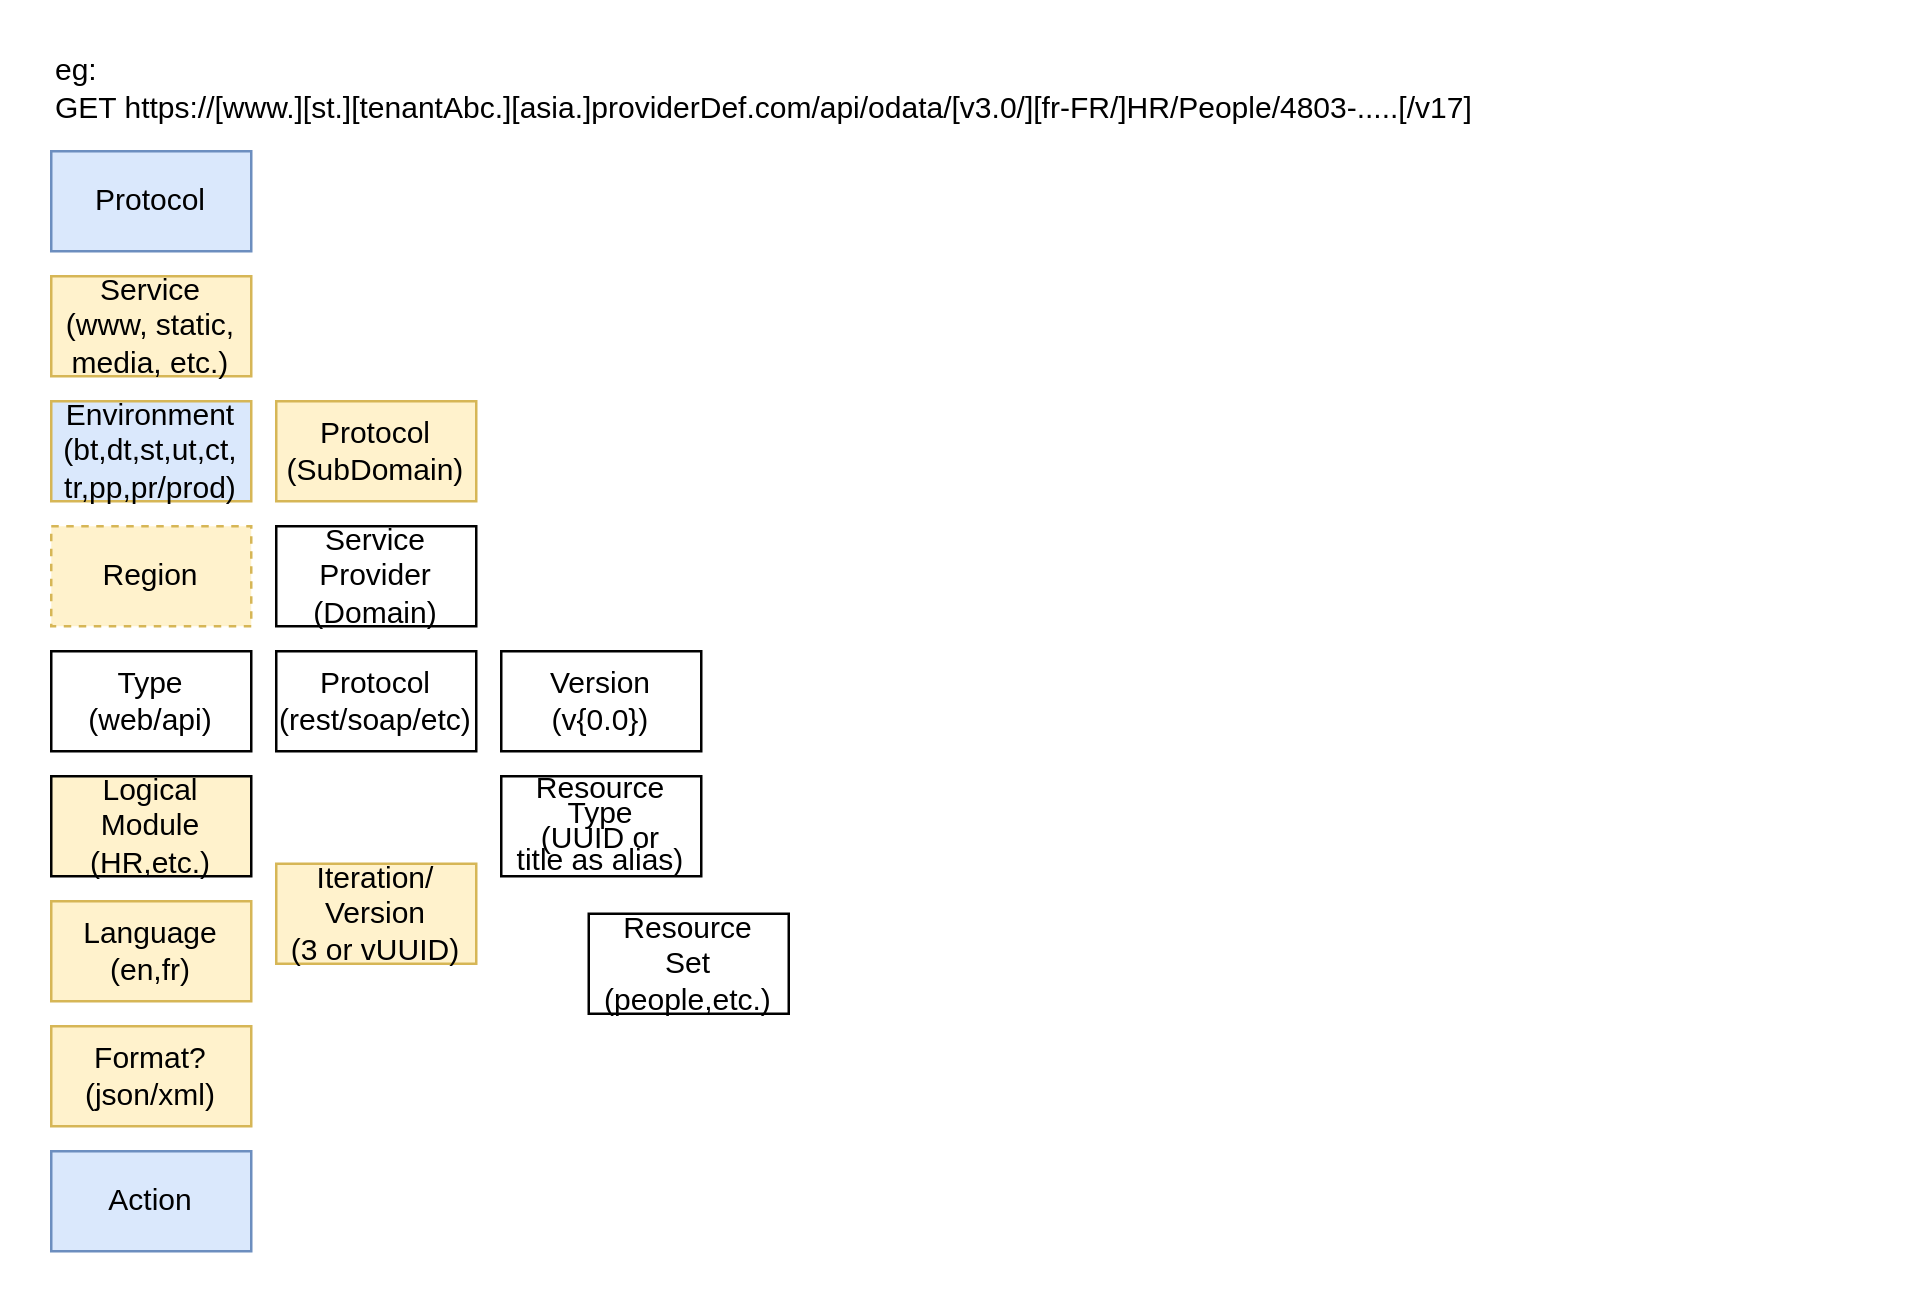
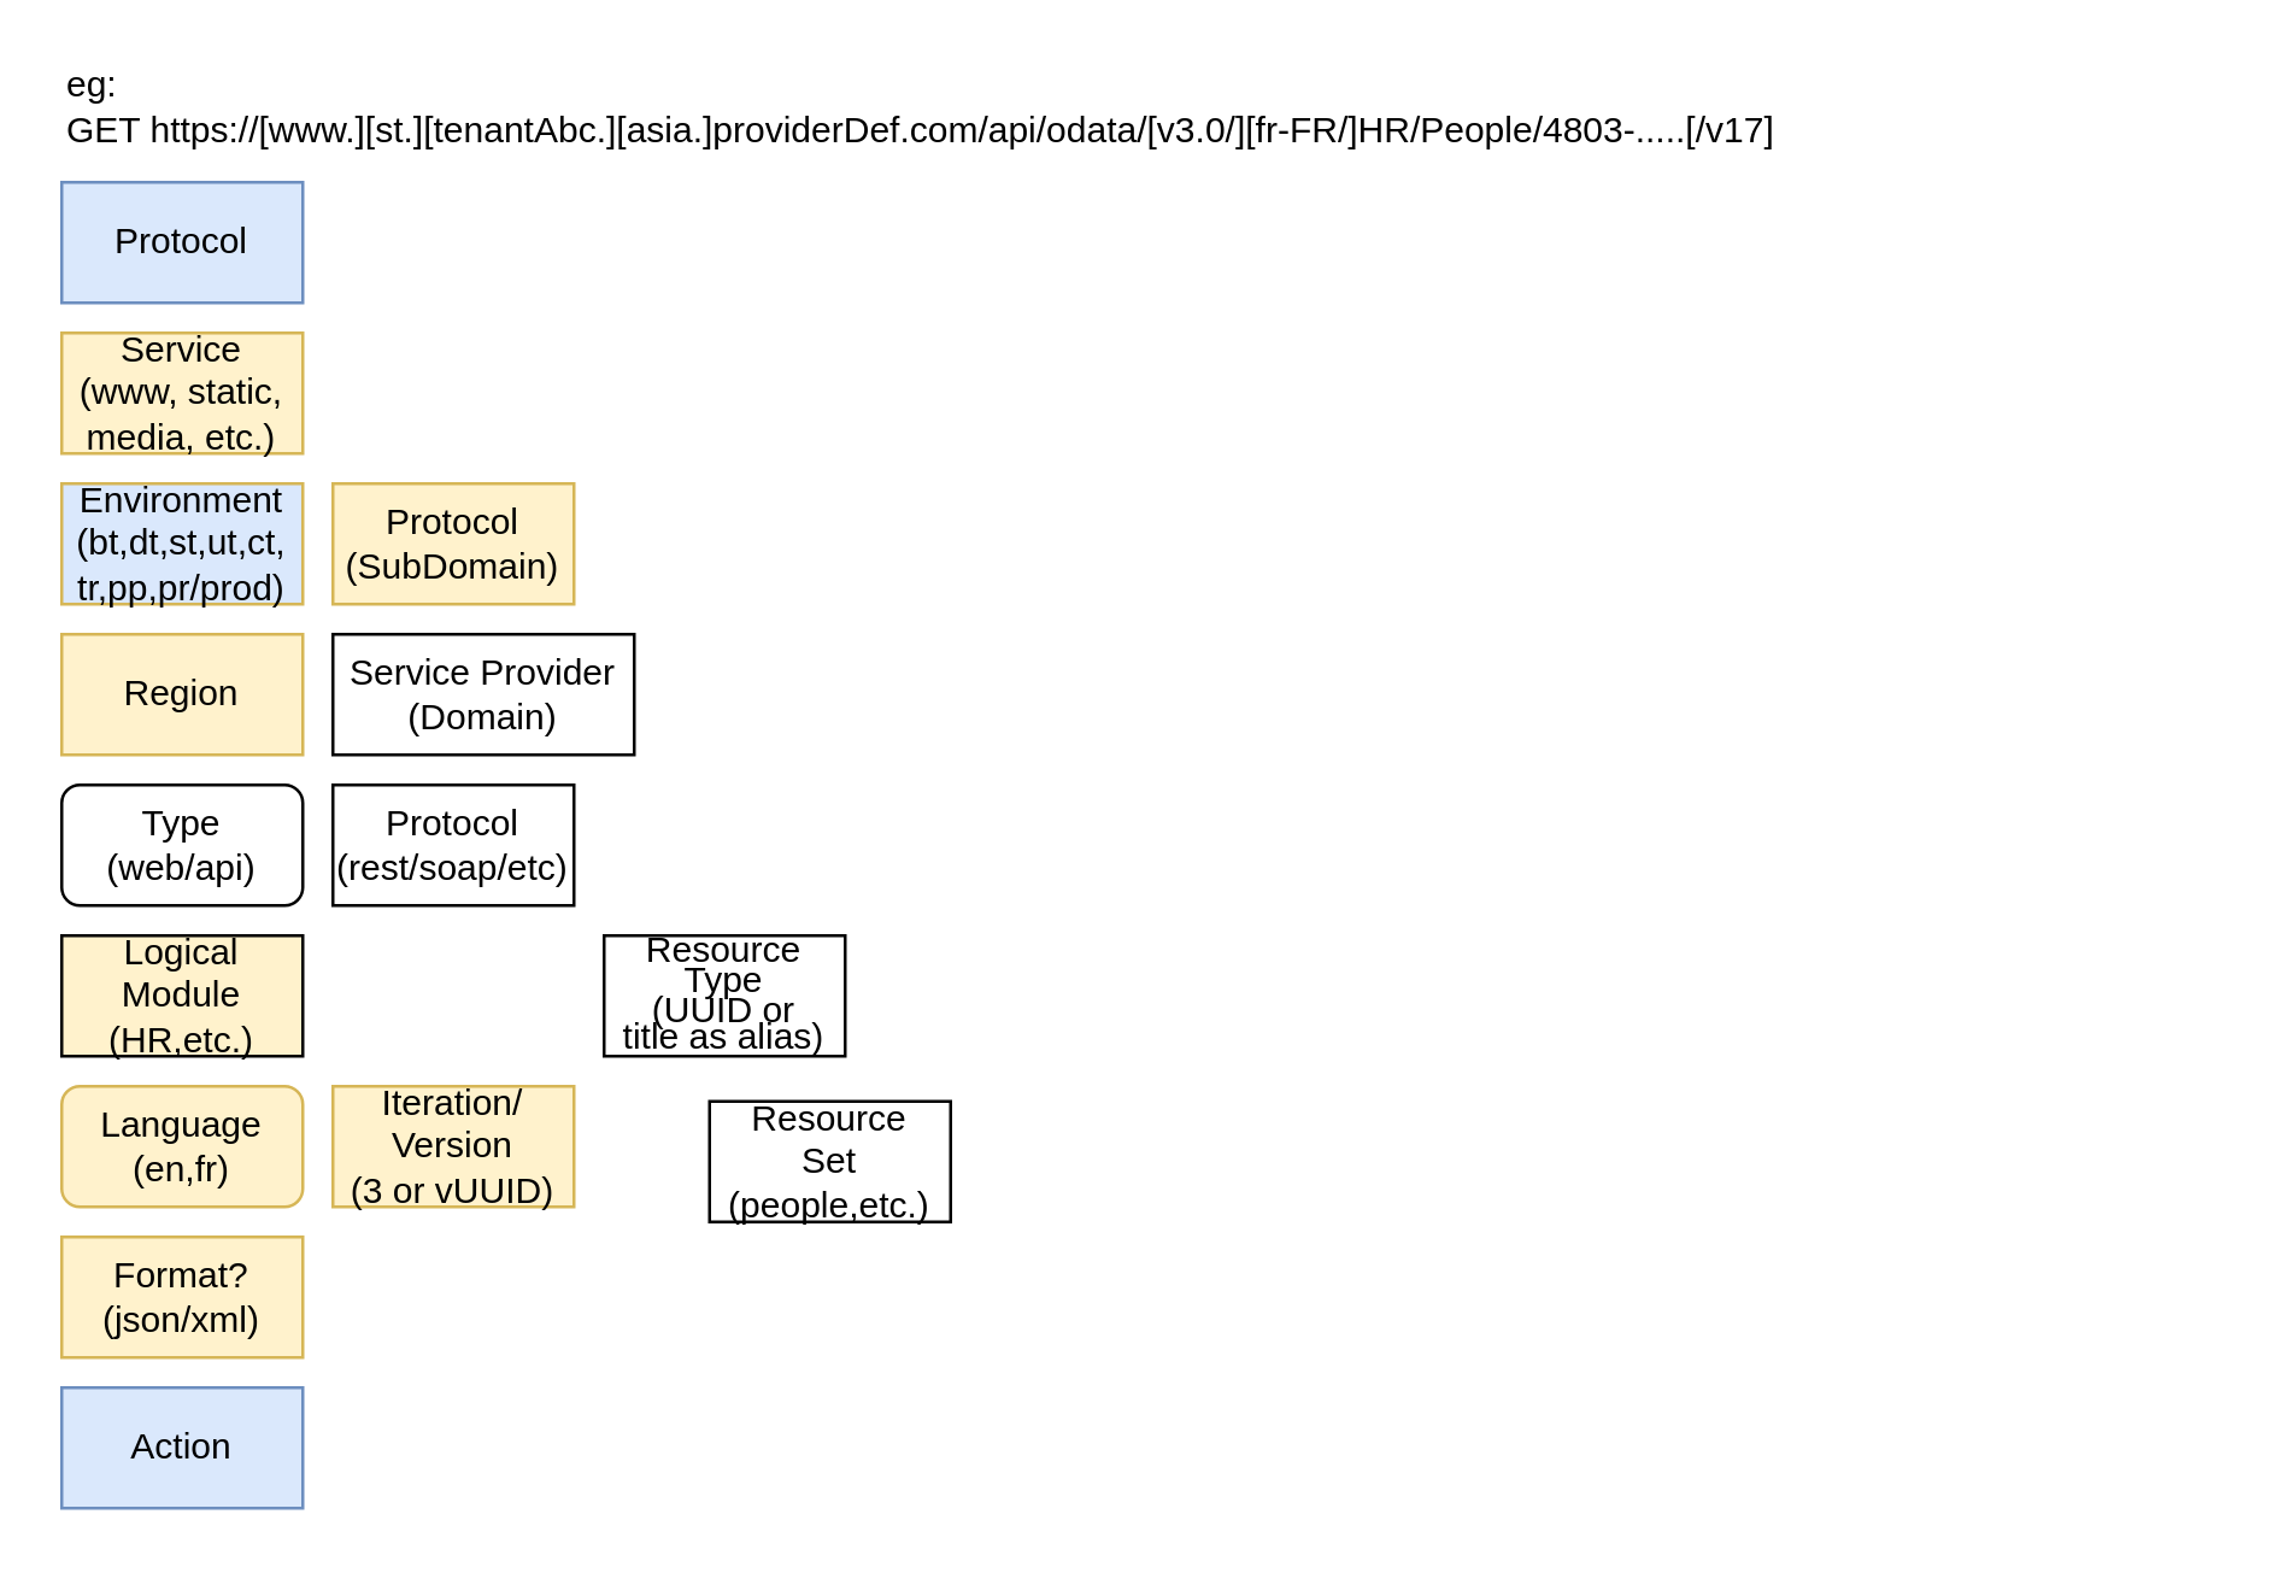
- <mxCell id="16" value="Region" style="rounded=0;whiteSpace=wrap;html=1;fillColor=#fff2cc;strokeColor=#d6b656;dashed=1;" vertex="1" parent="1"><mxGeometry x="20" y="210" width="80" height="40" as="geometry" /></mxCell>
+ <mxCell id="16" value="Region" style="rounded=0;whiteSpace=wrap;html=1;fillColor=#fff2cc;strokeColor=#d6b656;" vertex="1" parent="1"><mxGeometry x="20" y="210" width="80" height="40" as="geometry" /></mxCell>
- <mxCell id="5" value="Service Provider&lt;br&gt;(Domain)" style="rounded=0;whiteSpace=wrap;html=1;" vertex="1" parent="1"><mxGeometry x="110" y="210" width="80" height="40" as="geometry" /></mxCell>
+ <mxCell id="5" value="Service Provider&lt;br&gt;(Domain)" style="rounded=0;whiteSpace=wrap;html=1;" vertex="1" parent="1"><mxGeometry x="110" y="210" width="100" height="40" as="geometry" /></mxCell>
- <mxCell id="6" value="Type&lt;br&gt;(web/api)" style="rounded=0;whiteSpace=wrap;html=1;" vertex="1" parent="1"><mxGeometry x="20" y="260" width="80" height="40" as="geometry" /></mxCell>
+ <mxCell id="6" value="Type&lt;br&gt;(web/api)" style="whiteSpace=wrap;html=1;rounded=1;" vertex="1" parent="1"><mxGeometry x="20" y="260" width="80" height="40" as="geometry" /></mxCell>
- <mxCell id="9" value="Version&lt;br&gt;(v{0.0})" style="rounded=0;whiteSpace=wrap;html=1;" vertex="1" parent="1"><mxGeometry x="200" y="260" width="80" height="40" as="geometry" /></mxCell>
- <mxCell id="13" value="Iteration/&lt;br&gt;Version&lt;br&gt;(3 or vUUID)" style="rounded=0;whiteSpace=wrap;html=1;fillColor=#fff2cc;strokeColor=#d6b656;" vertex="1" parent="1"><mxGeometry x="110" y="345" width="80" height="40" as="geometry" /></mxCell>
+ <mxCell id="13" value="Iteration/&lt;br&gt;Version&lt;br&gt;(3 or vUUID)" style="rounded=0;whiteSpace=wrap;html=1;fillColor=#fff2cc;strokeColor=#d6b656;" vertex="1" parent="1"><mxGeometry x="110" y="360" width="80" height="40" as="geometry" /></mxCell>
- <mxCell id="10" value="Language&lt;br&gt;(en,fr)" style="rounded=0;whiteSpace=wrap;html=1;fillColor=#fff2cc;strokeColor=#d6b656;" vertex="1" parent="1"><mxGeometry x="20" y="360" width="80" height="40" as="geometry" /></mxCell>
+ <mxCell id="10" value="Language&lt;br&gt;(en,fr)" style="whiteSpace=wrap;html=1;fillColor=#fff2cc;strokeColor=#d6b656;rounded=1;" vertex="1" parent="1"><mxGeometry x="20" y="360" width="80" height="40" as="geometry" /></mxCell>
